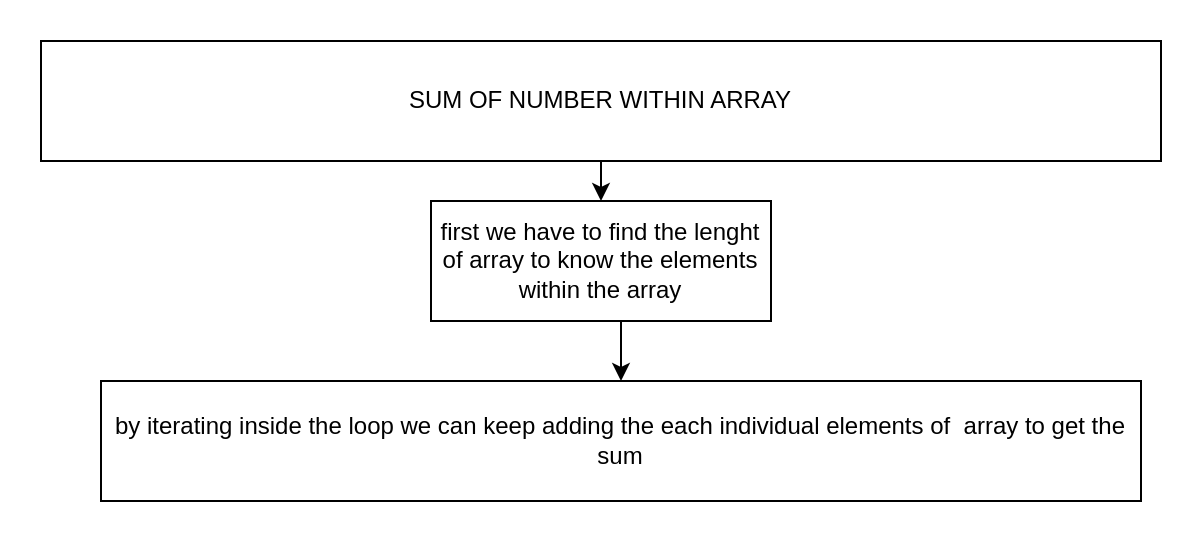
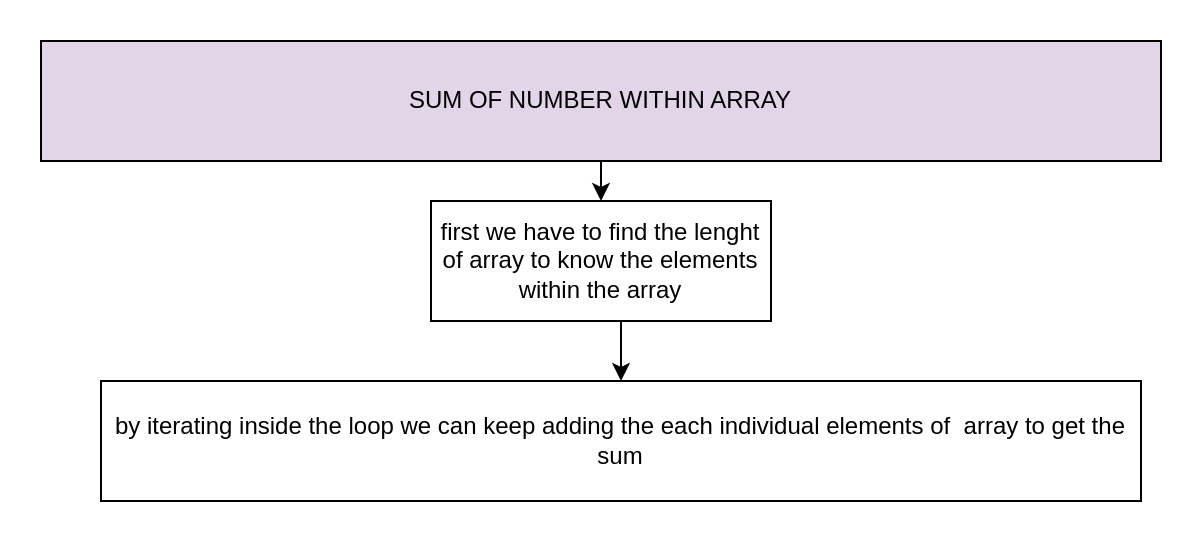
- <mxCell id="3" value="SUM OF NUMBER WITHIN ARRAY" style="rounded=0;whiteSpace=wrap;html=1;" vertex="1" parent="1"><mxGeometry x="20" y="20" width="560" height="60" as="geometry" /></mxCell>
+ <mxCell id="3" value="SUM OF NUMBER WITHIN ARRAY" style="rounded=0;whiteSpace=wrap;html=1;fillColor=#e1d5e7;" vertex="1" parent="1"><mxGeometry x="20" y="20" width="560" height="60" as="geometry" /></mxCell>
